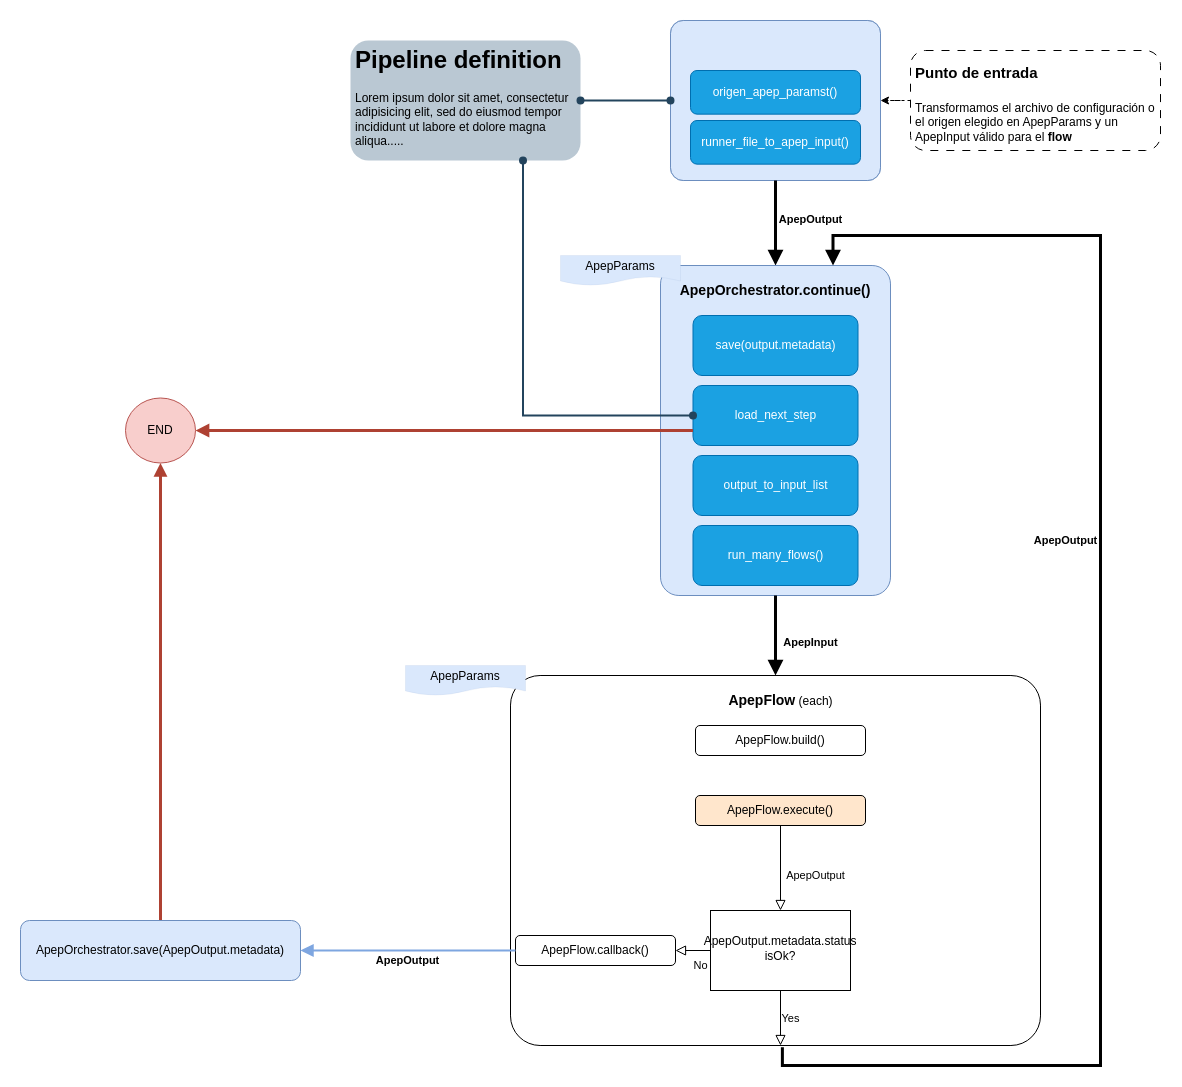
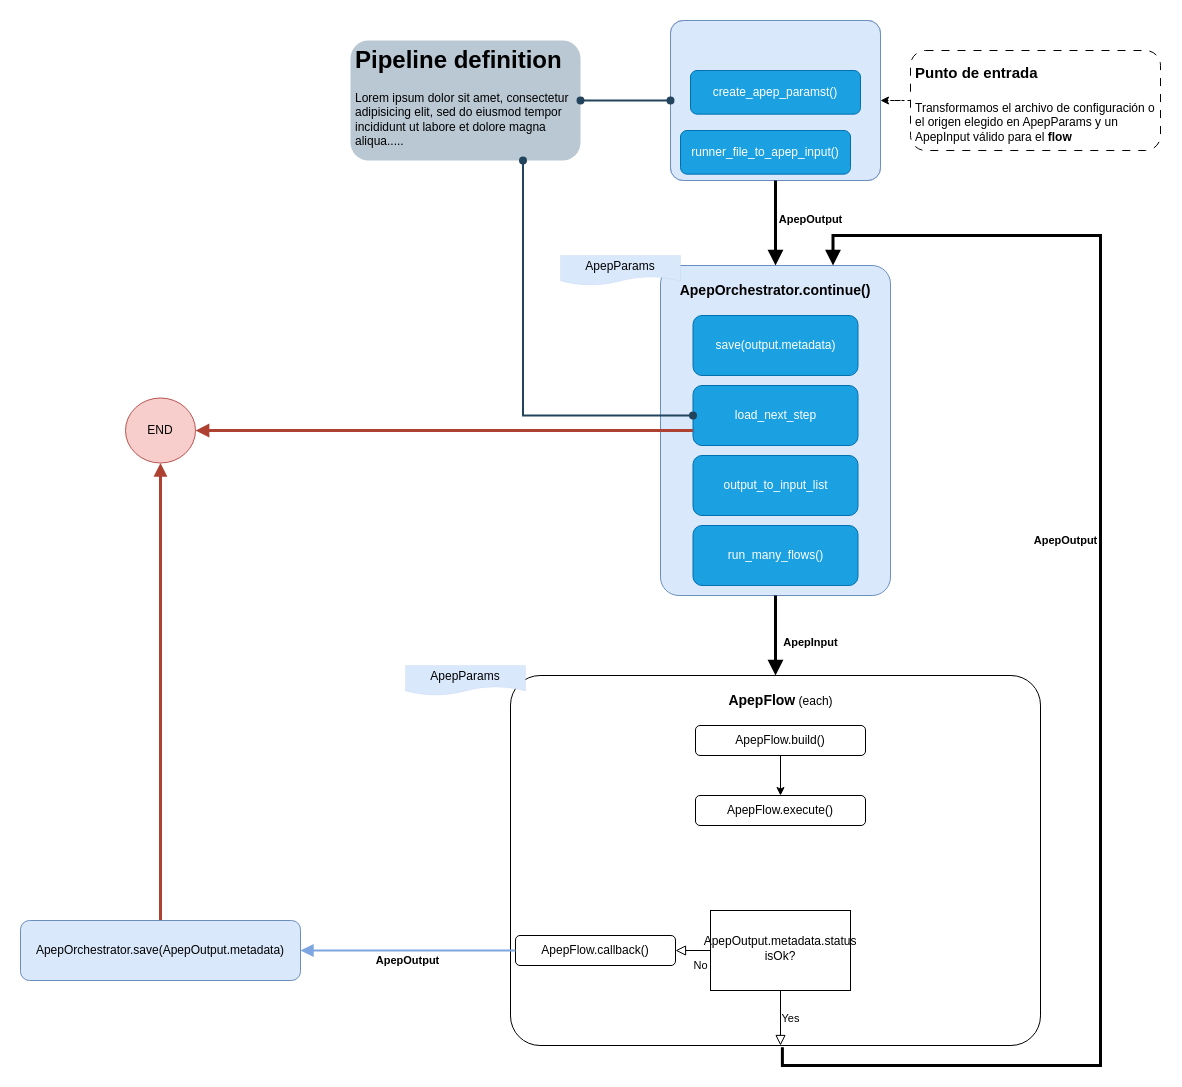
- <mxCell id="19" value="origen_apep_paramst()" style="rounded=1;whiteSpace=wrap;html=1;fontSize=12;glass=0;strokeWidth=1;shadow=0;fillColor=#1ba1e2;strokeColor=#006EAF;fontColor=#ffffff;" vertex="1" parent="16"><mxGeometry x="20" y="50.001" width="170" height="43.636" as="geometry" /></mxCell>
+ <mxCell id="19" value="create_apep_paramst()" style="rounded=1;whiteSpace=wrap;html=1;fontSize=12;glass=0;strokeWidth=1;shadow=0;fillColor=#1ba1e2;strokeColor=#006EAF;fontColor=#ffffff;" vertex="1" parent="16"><mxGeometry x="20" y="50.001" width="170" height="43.636" as="geometry" /></mxCell>
- <mxCell id="18" value="runner_file_to_apep_input()" style="rounded=1;whiteSpace=wrap;html=1;fontSize=12;glass=0;strokeWidth=1;shadow=0;fillColor=#1ba1e2;strokeColor=#006EAF;fontColor=#ffffff;" parent="16" vertex="1"><mxGeometry x="20" y="100.003" width="170" height="43.636" as="geometry" /></mxCell>
+ <mxCell id="18" value="runner_file_to_apep_input()" style="rounded=1;whiteSpace=wrap;html=1;fontSize=12;glass=0;strokeWidth=1;shadow=0;fillColor=#1ba1e2;strokeColor=#006EAF;fontColor=#ffffff;" parent="16" vertex="1"><mxGeometry x="10" y="110.003" width="170" height="43.636" as="geometry" /></mxCell>
+ <mxCell id="7" style="edgeStyle=orthogonalEdgeStyle;rounded=0;orthogonalLoop=1;jettySize=auto;html=1;exitX=0.5;exitY=1;exitDx=0;exitDy=0;" edge="1" parent="1" source="8" target="9"><mxGeometry relative="1" as="geometry" /></mxCell>
- <mxCell id="9" value="ApepFlow.execute()" style="rounded=1;whiteSpace=wrap;html=1;fontSize=12;glass=0;strokeWidth=1;shadow=0;fillColor=#ffe6cc;" vertex="1" parent="1"><mxGeometry x="695" y="795" width="170" height="30" as="geometry" /></mxCell>
+ <mxCell id="9" value="ApepFlow.execute()" style="rounded=1;whiteSpace=wrap;html=1;fontSize=12;glass=0;strokeWidth=1;shadow=0;" vertex="1" parent="1"><mxGeometry x="695" y="795" width="170" height="30" as="geometry" /></mxCell>
- <mxCell id="11" value="ApepOutput" style="rounded=0;html=1;jettySize=auto;orthogonalLoop=1;fontSize=11;endArrow=block;endFill=0;endSize=8;strokeWidth=1;shadow=0;labelBackgroundColor=none;edgeStyle=orthogonalEdgeStyle;exitX=0.5;exitY=1;exitDx=0;exitDy=0;entryX=0.5;entryY=0;entryDx=0;entryDy=0;" edge="1" parent="1" source="9" target="10"><mxGeometry x="0.176" y="35" relative="1" as="geometry"><mxPoint as="offset" /><mxPoint x="793" y="885" as="sourcePoint" /><mxPoint x="813" y="1045" as="targetPoint" /></mxGeometry></mxCell>
